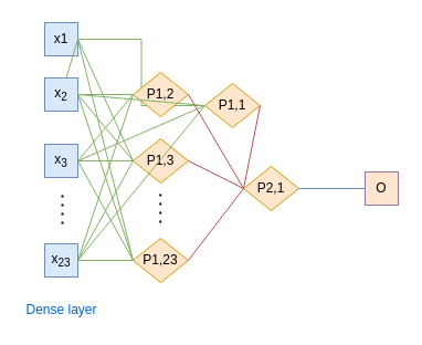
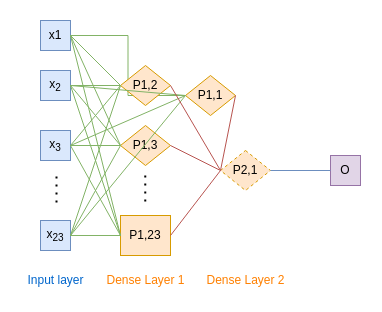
- <mxCell id="14" value="" style="endArrow=none;html=1;rounded=0;exitX=1;exitY=0.5;exitDx=0;exitDy=0;fillColor=#d5e8d4;strokeColor=#82b366;" edge="1" parent="1" source="3" target="4"><mxGeometry width="50" height="50" relative="1" as="geometry"><mxPoint x="180" y="170" as="sourcePoint" /><mxPoint x="230" y="120" as="targetPoint" /></mxGeometry></mxCell>
+ <mxCell id="14" value="" style="endArrow=none;html=1;rounded=0;exitX=1;exitY=0.5;exitDx=0;exitDy=0;entryX=0;entryY=0.5;entryDx=0;entryDy=0;fillColor=#d5e8d4;strokeColor=#82b366;" edge="1" parent="1" source="3" target="9"><mxGeometry width="50" height="50" relative="1" as="geometry"><mxPoint x="180" y="170" as="sourcePoint" /><mxPoint x="230" y="120" as="targetPoint" /></mxGeometry></mxCell>
- <mxCell id="11" value="P2,1" style="rhombus;whiteSpace=wrap;html=1;fillColor=#ffe6cc;strokeColor=#d79b00;" vertex="1" parent="1"><mxGeometry x="220" y="150" width="50" height="40" as="geometry" /></mxCell>
+ <mxCell id="11" value="P2,1" style="rhombus;whiteSpace=wrap;html=1;fillColor=#ffe6cc;strokeColor=#d79b00;dashed=1;" vertex="1" parent="1"><mxGeometry x="220" y="150" width="50" height="40" as="geometry" /></mxCell>
- <mxCell id="12" value="O" style="rounded=0;whiteSpace=wrap;html=1;fillColor=#ffe6cc;strokeColor=#9673a6;" vertex="1" parent="1"><mxGeometry x="330" y="155" width="30" height="30" as="geometry" /></mxCell>
+ <mxCell id="12" value="O" style="rounded=0;whiteSpace=wrap;html=1;fillColor=#e1d5e7;strokeColor=#9673a6;" vertex="1" parent="1"><mxGeometry x="330" y="155" width="30" height="30" as="geometry" /></mxCell>
- <mxCell id="7" value="P1,23" style="rhombus;whiteSpace=wrap;html=1;fillColor=#ffe6cc;strokeColor=#d79b00;" vertex="1" parent="1"><mxGeometry x="120" y="215" width="50" height="40" as="geometry" /></mxCell>
+ <mxCell id="7" value="P1,23" style="whiteSpace=wrap;html=1;fillColor=#ffe6cc;strokeColor=#d79b00;rounded=0;" vertex="1" parent="1"><mxGeometry x="120" y="215" width="50" height="40" as="geometry" /></mxCell>
- <mxCell id="35" value="Dense layer" style="text;html=1;resizable=0;autosize=1;align=center;verticalAlign=middle;points=[];fillColor=none;strokeColor=none;rounded=0;fontColor=#0066CC;" vertex="1" parent="1"><mxGeometry x="20" y="270" width="70" height="20" as="geometry" /></mxCell>
+ <mxCell id="35" value="Input layer" style="text;html=1;resizable=0;autosize=1;align=center;verticalAlign=middle;points=[];fillColor=none;strokeColor=none;rounded=0;fontColor=#0066CC;" vertex="1" parent="1"><mxGeometry x="20" y="270" width="70" height="20" as="geometry" /></mxCell>
+ <mxCell id="36" value="Dense Layer 1" style="text;html=1;resizable=0;autosize=1;align=center;verticalAlign=middle;points=[];fillColor=none;strokeColor=none;rounded=0;fontColor=#FF8000;" vertex="1" parent="1"><mxGeometry x="100" y="270" width="90" height="20" as="geometry" /></mxCell>
+ <mxCell id="37" value="Dense Layer 2" style="text;html=1;resizable=0;autosize=1;align=center;verticalAlign=middle;points=[];fillColor=none;strokeColor=none;rounded=0;fontColor=#FF8000;" vertex="1" parent="1"><mxGeometry x="200" y="270" width="90" height="20" as="geometry" /></mxCell>
